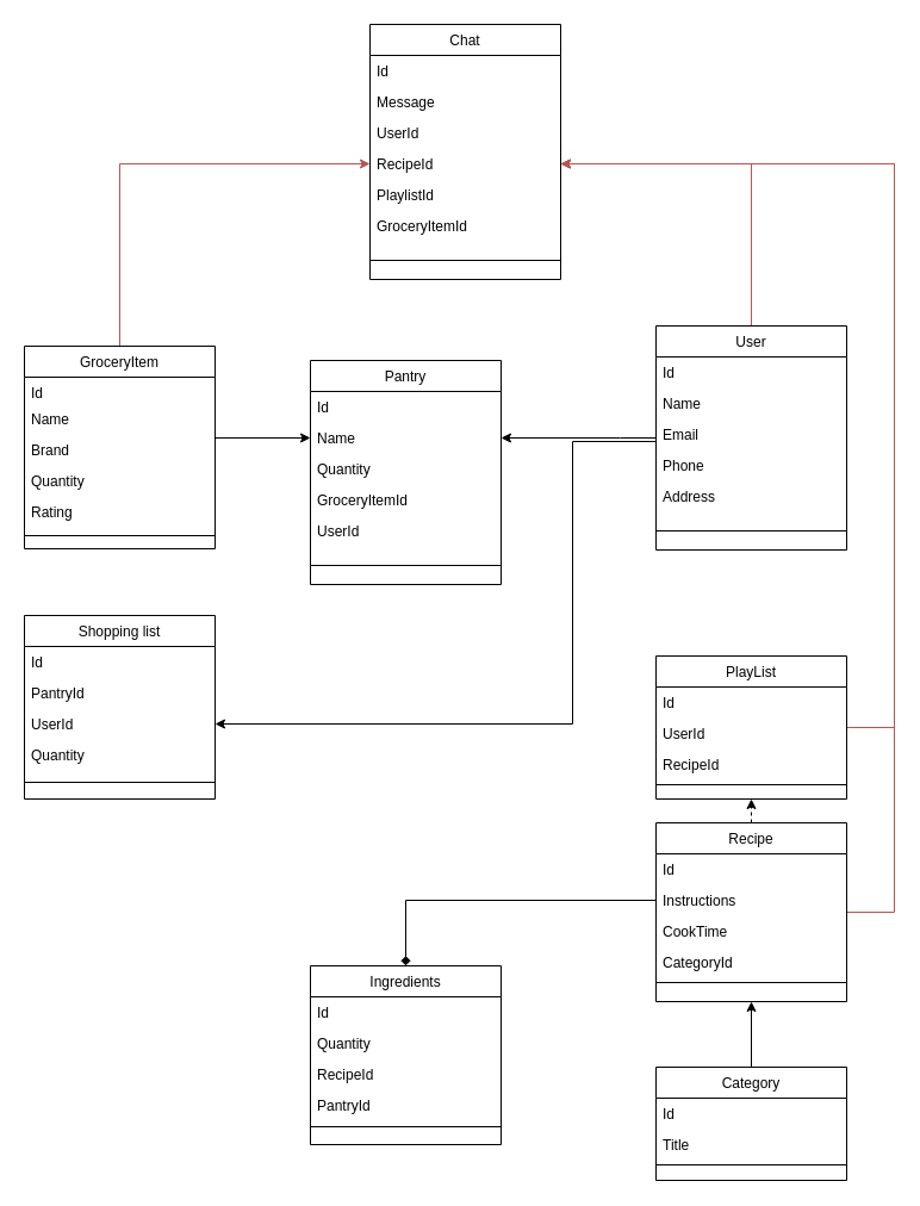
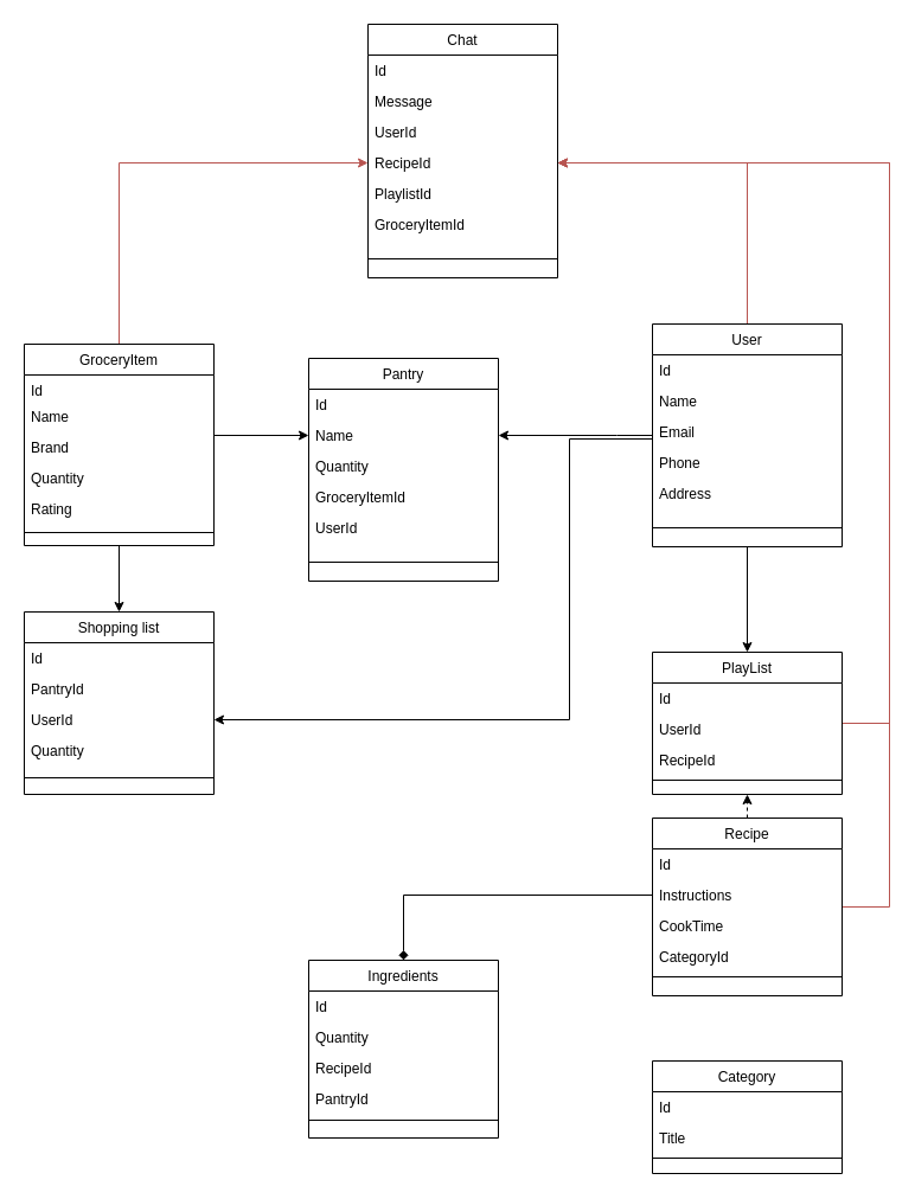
+ <mxCell id="34" style="edgeStyle=orthogonalEdgeStyle;rounded=0;orthogonalLoop=1;jettySize=auto;html=1;exitX=0.5;exitY=1;exitDx=0;exitDy=0;" parent="1" source="36" target="49" edge="1"><mxGeometry relative="1" as="geometry" /></mxCell>
+ <mxCell id="11" style="edgeStyle=orthogonalEdgeStyle;rounded=0;orthogonalLoop=1;jettySize=auto;html=1;exitX=0.5;exitY=1;exitDx=0;exitDy=0;entryX=0.5;entryY=0;entryDx=0;entryDy=0;" parent="1" source="55" target="29" edge="1"><mxGeometry relative="1" as="geometry" /></mxCell>
- <mxCell id="16" style="edgeStyle=orthogonalEdgeStyle;rounded=0;orthogonalLoop=1;jettySize=auto;html=1;exitX=0.5;exitY=0;exitDx=0;exitDy=0;entryX=0.5;entryY=1;entryDx=0;entryDy=0;" parent="1" source="24" target="18" edge="1"><mxGeometry relative="1" as="geometry" /></mxCell>
